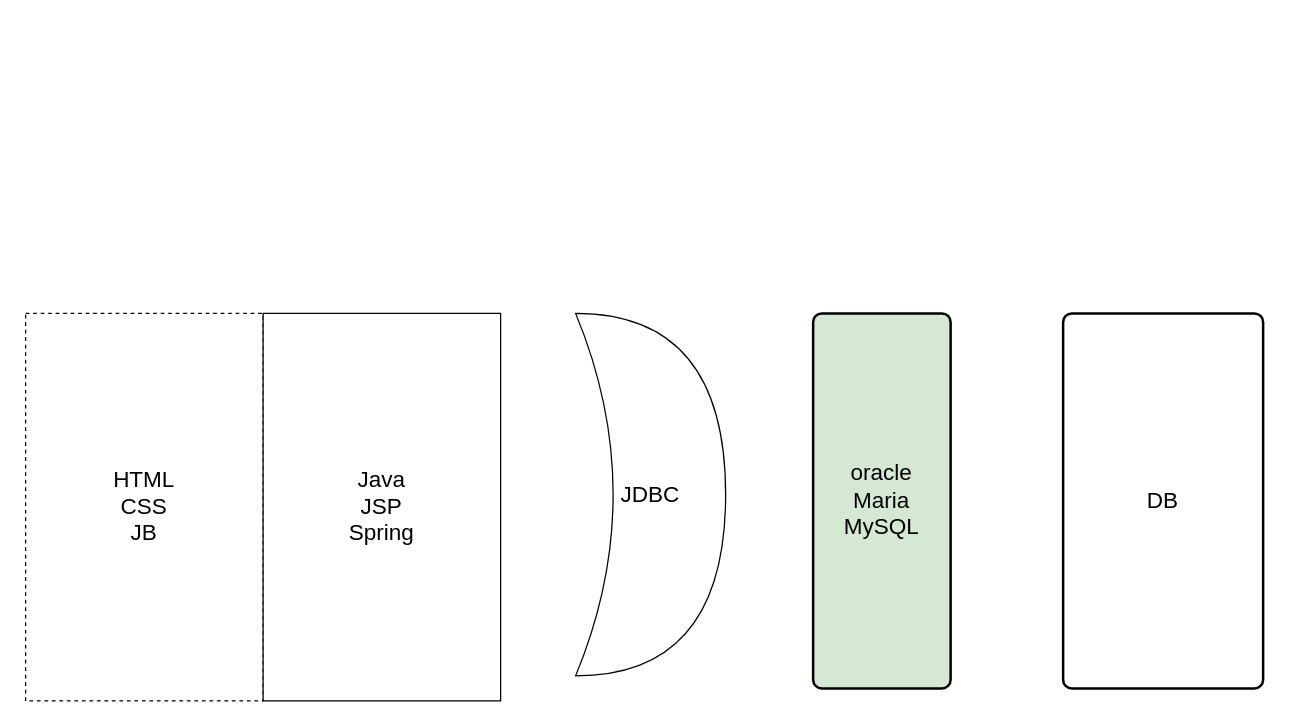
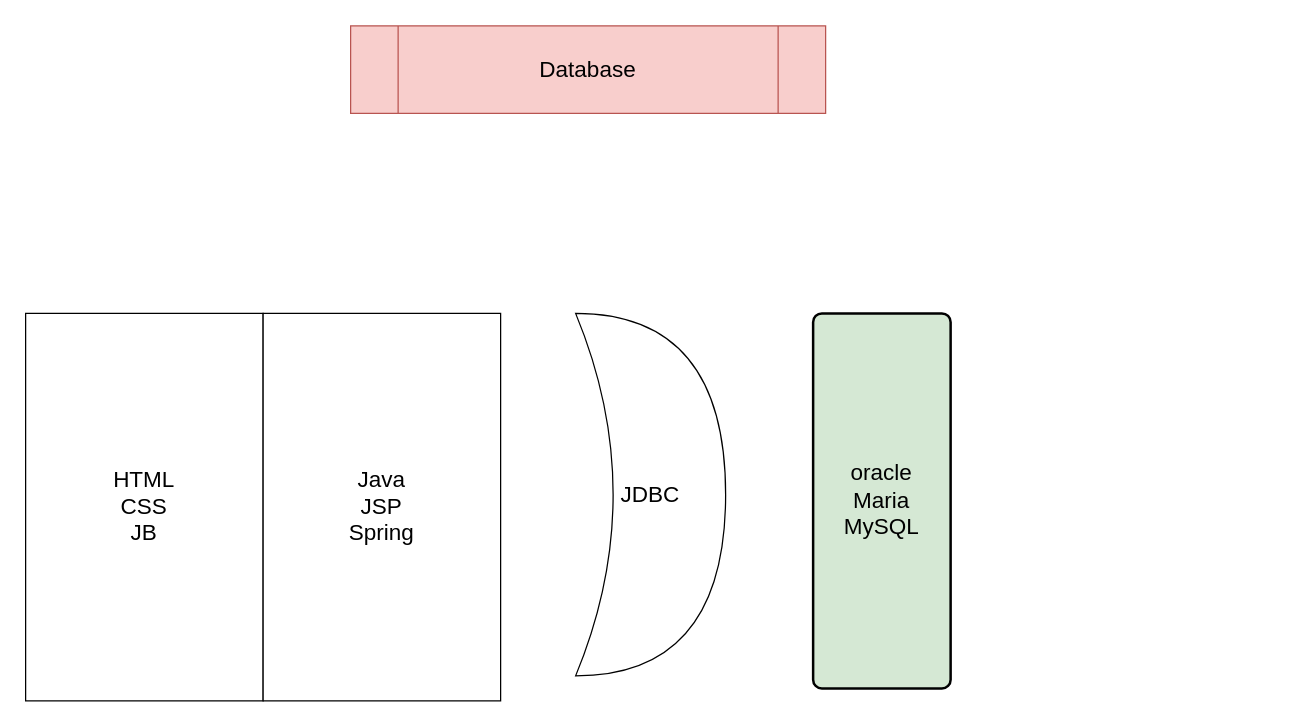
+ <mxCell id="2" value="Database" style="shape=process;whiteSpace=wrap;html=1;backgroundOutline=1;fontSize=18;fillColor=#f8cecc;strokeColor=#b85450;" vertex="1" parent="1"><mxGeometry x="280" y="20" width="380" height="70" as="geometry" /></mxCell>
- <mxCell id="7" value="DB" style="rounded=1;whiteSpace=wrap;html=1;absoluteArcSize=1;arcSize=14;strokeWidth=2;fontSize=18;" vertex="1" parent="1"><mxGeometry x="850" y="250" width="160" height="300" as="geometry" /></mxCell>
- <mxCell id="3" value="HTML&lt;br&gt;CSS&lt;br&gt;JB" style="rounded=0;whiteSpace=wrap;html=1;fontSize=18;dashed=1;" vertex="1" parent="1"><mxGeometry x="20" y="250" width="190" height="310" as="geometry" /></mxCell>
+ <mxCell id="3" value="HTML&lt;br&gt;CSS&lt;br&gt;JB" style="rounded=0;whiteSpace=wrap;html=1;fontSize=18;" vertex="1" parent="1"><mxGeometry x="20" y="250" width="190" height="310" as="geometry" /></mxCell>
